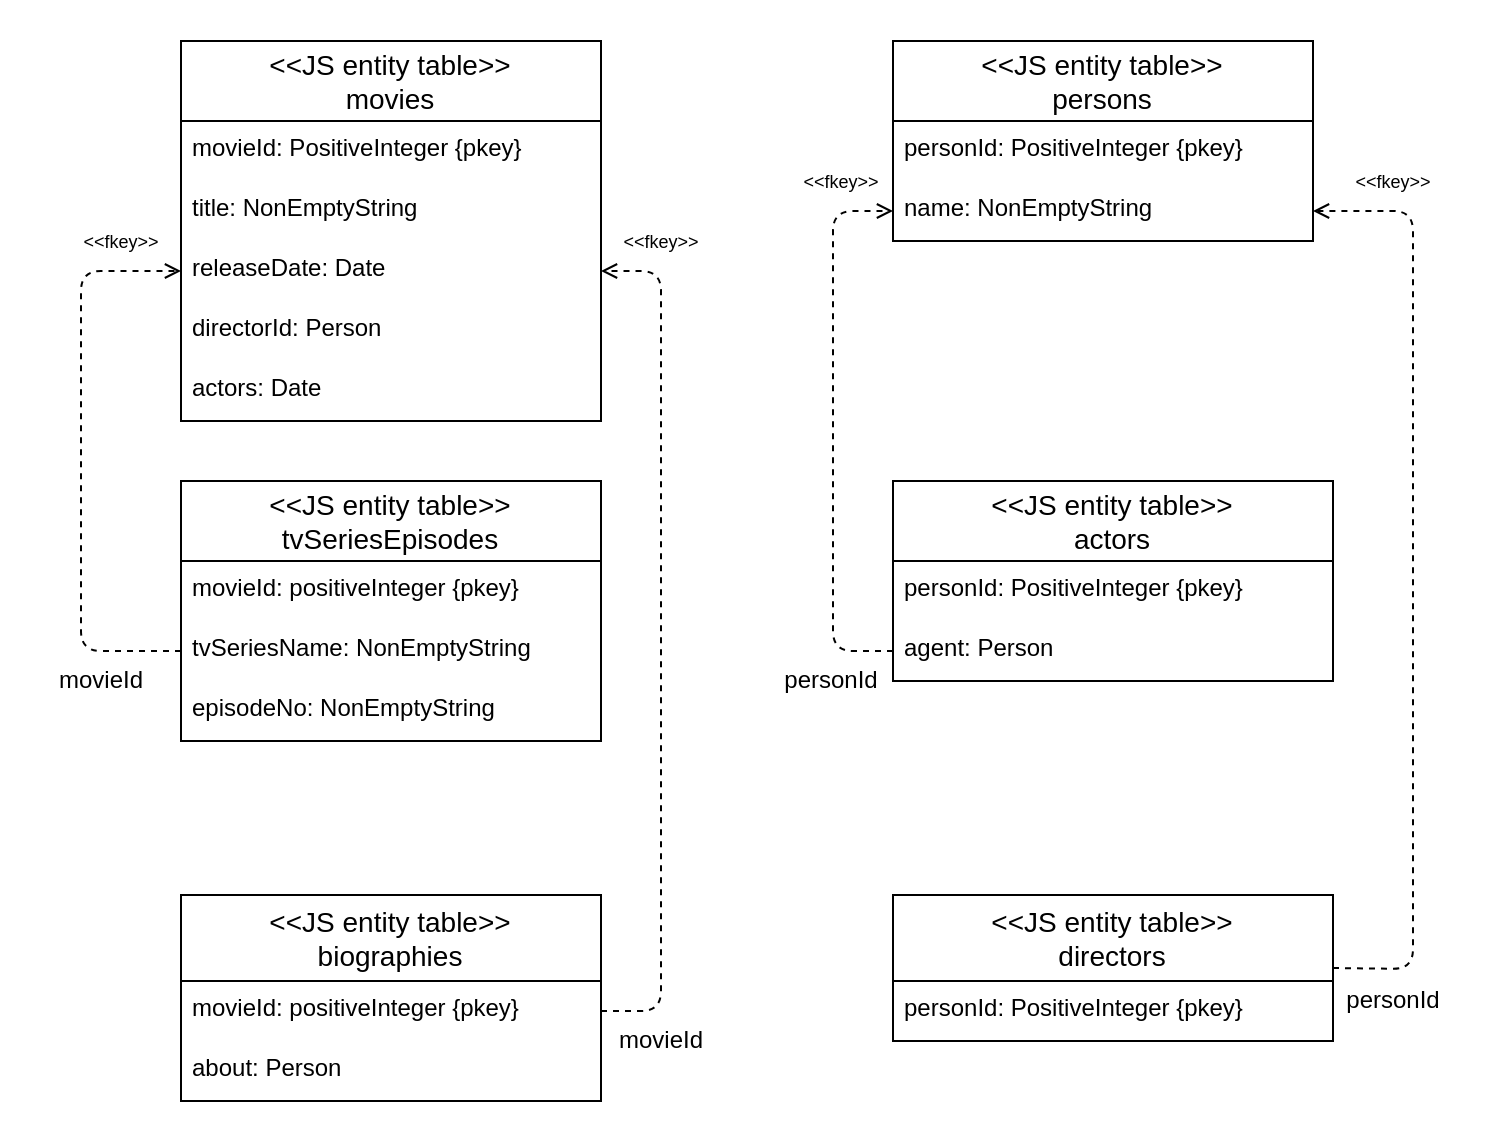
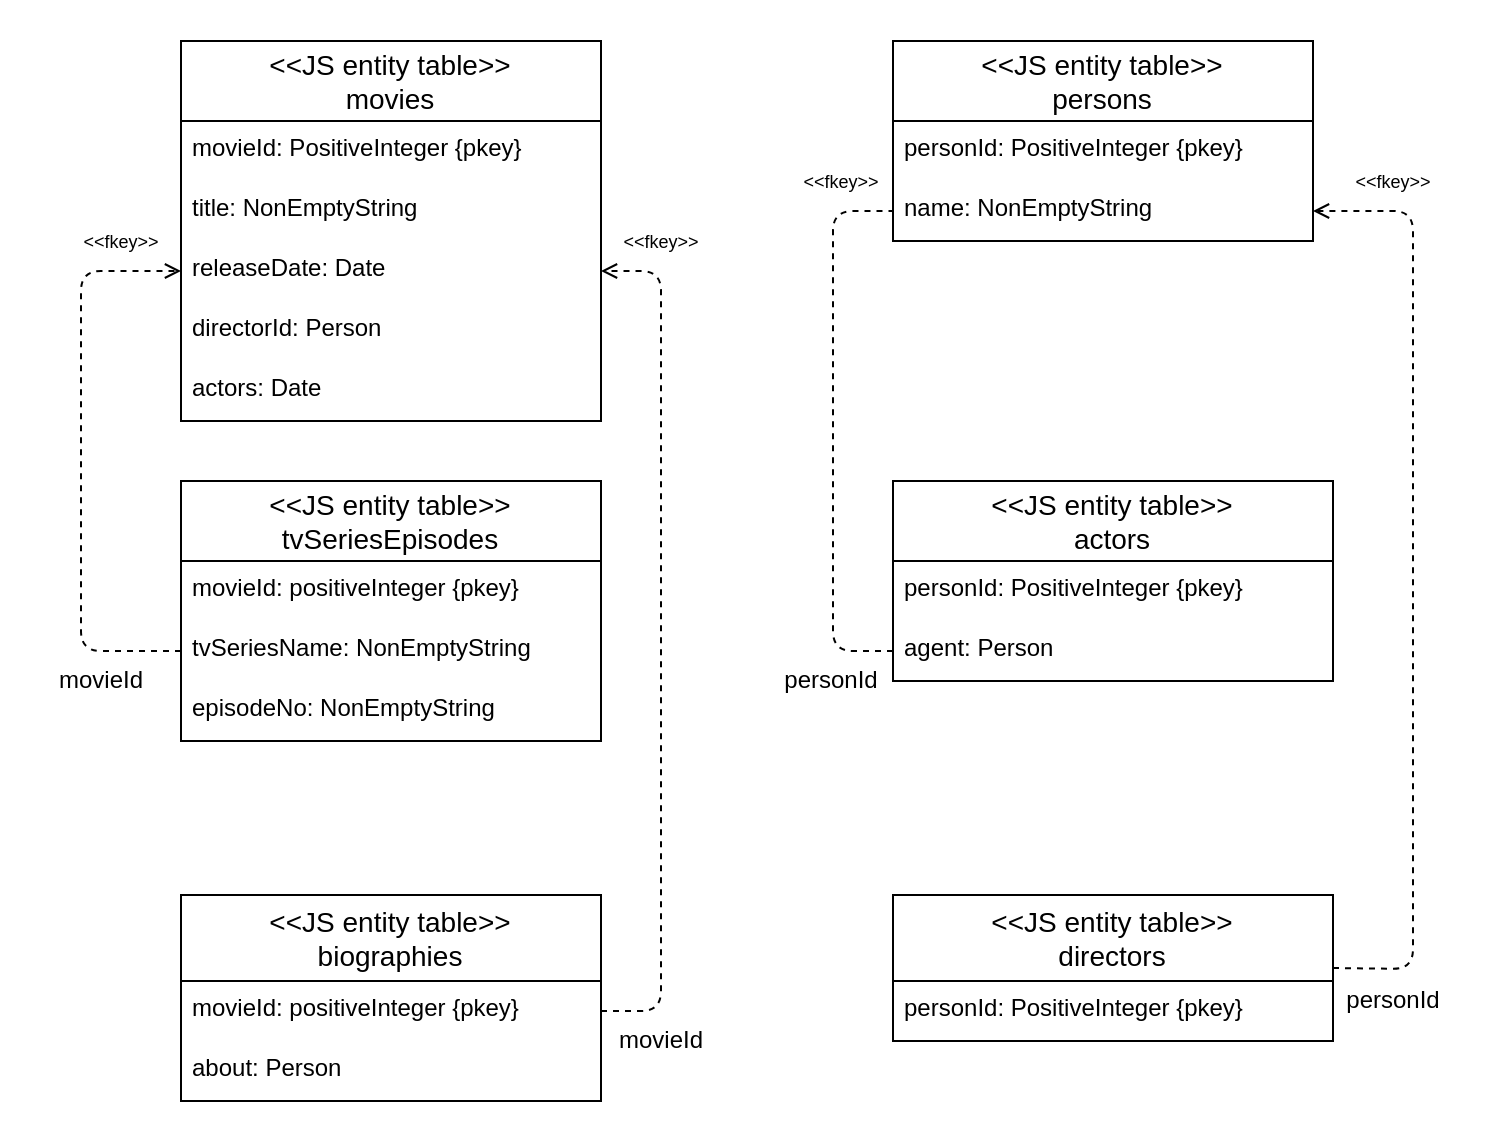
- <mxCell id="25" value="" style="endArrow=open;html=1;dashed=1;endFill=0;exitX=0;exitY=0.5;exitDx=0;exitDy=0;entryX=0;entryY=0.5;entryDx=0;entryDy=0;" edge="1" parent="1" source="22" target="17"><mxGeometry width="50" height="50" relative="1" as="geometry"><mxPoint x="456" y="170" as="sourcePoint" /><mxPoint x="456" y="-20" as="targetPoint" /><Array as="points"><mxPoint x="416" y="325" /><mxPoint x="416" y="105" /></Array></mxGeometry></mxCell>
+ <mxCell id="25" value="" style="endArrow=none;html=1;dashed=1;endFill=0;exitX=0;exitY=0.5;exitDx=0;exitDy=0;entryX=0;entryY=0.5;entryDx=0;entryDy=0;" edge="1" parent="1" source="22" target="17"><mxGeometry width="50" height="50" relative="1" as="geometry"><mxPoint x="456" y="170" as="sourcePoint" /><mxPoint x="456" y="-20" as="targetPoint" /><Array as="points"><mxPoint x="416" y="325" /><mxPoint x="416" y="105" /></Array></mxGeometry></mxCell>
